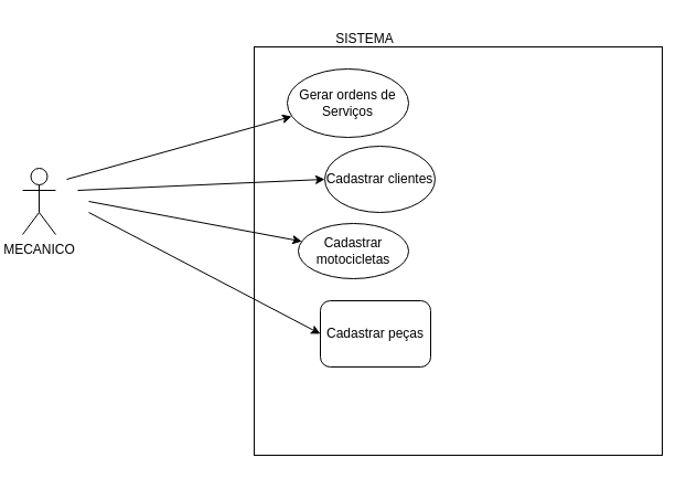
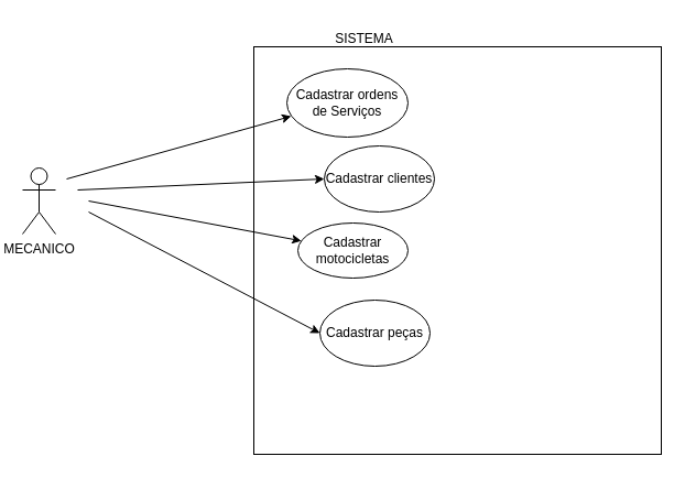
- <mxCell id="5" value="Gerar ordens de Serviços" style="ellipse;whiteSpace=wrap;html=1;" vertex="1" parent="1"><mxGeometry x="260" y="62" width="110" height="62" as="geometry" /></mxCell>
+ <mxCell id="5" value="Cadastrar ordens de Serviços" style="ellipse;whiteSpace=wrap;html=1;" vertex="1" parent="1"><mxGeometry x="260" y="62" width="110" height="62" as="geometry" /></mxCell>
- <mxCell id="8" value="Cadastrar peças" style="whiteSpace=wrap;html=1;rounded=1;" vertex="1" parent="1"><mxGeometry x="290" y="272" width="100" height="60" as="geometry" /></mxCell>
+ <mxCell id="8" value="Cadastrar peças" style="ellipse;whiteSpace=wrap;html=1;" vertex="1" parent="1"><mxGeometry x="290" y="272" width="100" height="60" as="geometry" /></mxCell>
